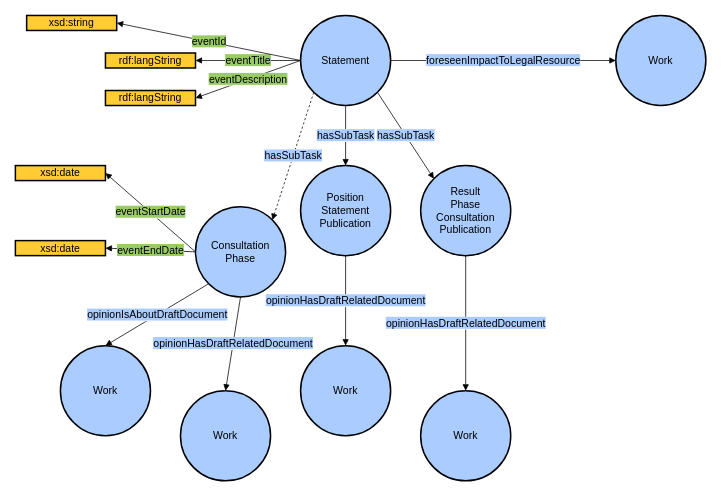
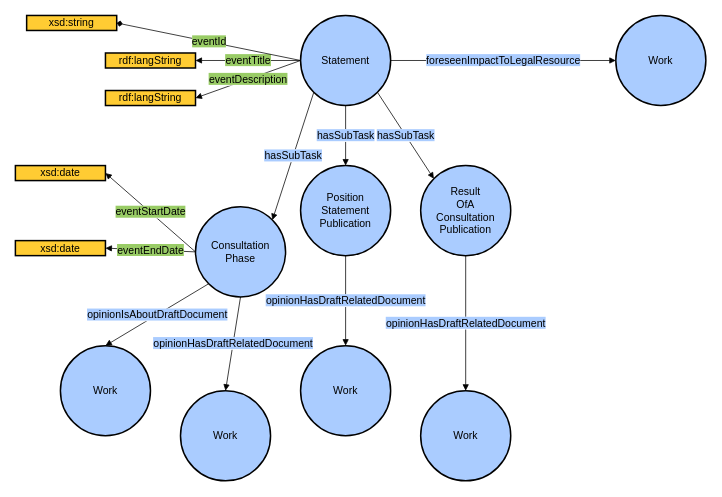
- <mxCell id="14" value="&lt;span style=&quot;background-color: rgb(153 , 204 , 102)&quot;&gt;eventId&lt;/span&gt;" style="endArrow=block;html=1;strokeColor=#000000;fontSize=14;fontColor=#000000;endFill=1;exitX=0;exitY=0.5;exitDx=0;exitDy=0;entryX=1;entryY=0.5;entryDx=0;entryDy=0;" edge="1" parent="1" target="13" source="2"><mxGeometry width="50" height="50" relative="1" as="geometry"><mxPoint x="414" y="120" as="sourcePoint" /><mxPoint x="540" y="100" as="targetPoint" /></mxGeometry></mxCell>
+ <mxCell id="14" value="&lt;span style=&quot;background-color: rgb(153 , 204 , 102)&quot;&gt;eventId&lt;/span&gt;" style="endArrow=diamond;html=1;strokeColor=#000000;fontSize=14;fontColor=#000000;endFill=1;exitX=0;exitY=0.5;exitDx=0;exitDy=0;entryX=1;entryY=0.5;entryDx=0;entryDy=0;" edge="1" parent="1" target="13" source="2"><mxGeometry width="50" height="50" relative="1" as="geometry"><mxPoint x="414" y="120" as="sourcePoint" /><mxPoint x="540" y="100" as="targetPoint" /></mxGeometry></mxCell>
- <mxCell id="3" value="&lt;span style=&quot;background-color: rgb(170 , 204 , 255)&quot;&gt;hasSubTask&lt;/span&gt;" style="endArrow=block;html=1;strokeColor=#000000;fontSize=14;fontColor=#000000;endFill=1;exitX=0;exitY=1;exitDx=0;exitDy=0;entryX=1;entryY=0;entryDx=0;entryDy=0;dashed=1;" edge="1" parent="1" source="2" target="4"><mxGeometry width="50" height="50" relative="1" as="geometry"><mxPoint x="434" y="350" as="sourcePoint" /><mxPoint x="574" y="350" as="targetPoint" /></mxGeometry></mxCell>
+ <mxCell id="3" value="&lt;span style=&quot;background-color: rgb(170 , 204 , 255)&quot;&gt;hasSubTask&lt;/span&gt;" style="endArrow=block;html=1;strokeColor=#000000;fontSize=14;fontColor=#000000;endFill=1;exitX=0;exitY=1;exitDx=0;exitDy=0;entryX=1;entryY=0;entryDx=0;entryDy=0;" edge="1" parent="1" source="2" target="4"><mxGeometry width="50" height="50" relative="1" as="geometry"><mxPoint x="434" y="350" as="sourcePoint" /><mxPoint x="574" y="350" as="targetPoint" /></mxGeometry></mxCell>
- <mxCell id="6" value="Result&lt;br&gt;Phase&lt;br&gt;Consultation&lt;br&gt;Publication" style="ellipse;whiteSpace=wrap;html=1;rounded=0;shadow=0;glass=0;comic=0;strokeColor=#000000;strokeWidth=2;fillColor=#acf;gradientColor=none;fontSize=14;fontColor=#000000;align=center;" vertex="1" parent="1"><mxGeometry x="560" y="220" width="120" height="120" as="geometry" /></mxCell>
+ <mxCell id="6" value="Result&lt;br&gt;OfA&lt;br&gt;Consultation&lt;br&gt;Publication" style="ellipse;whiteSpace=wrap;html=1;rounded=0;shadow=0;glass=0;comic=0;strokeColor=#000000;strokeWidth=2;fillColor=#acf;gradientColor=none;fontSize=14;fontColor=#000000;align=center;" vertex="1" parent="1"><mxGeometry x="560" y="220" width="120" height="120" as="geometry" /></mxCell>
